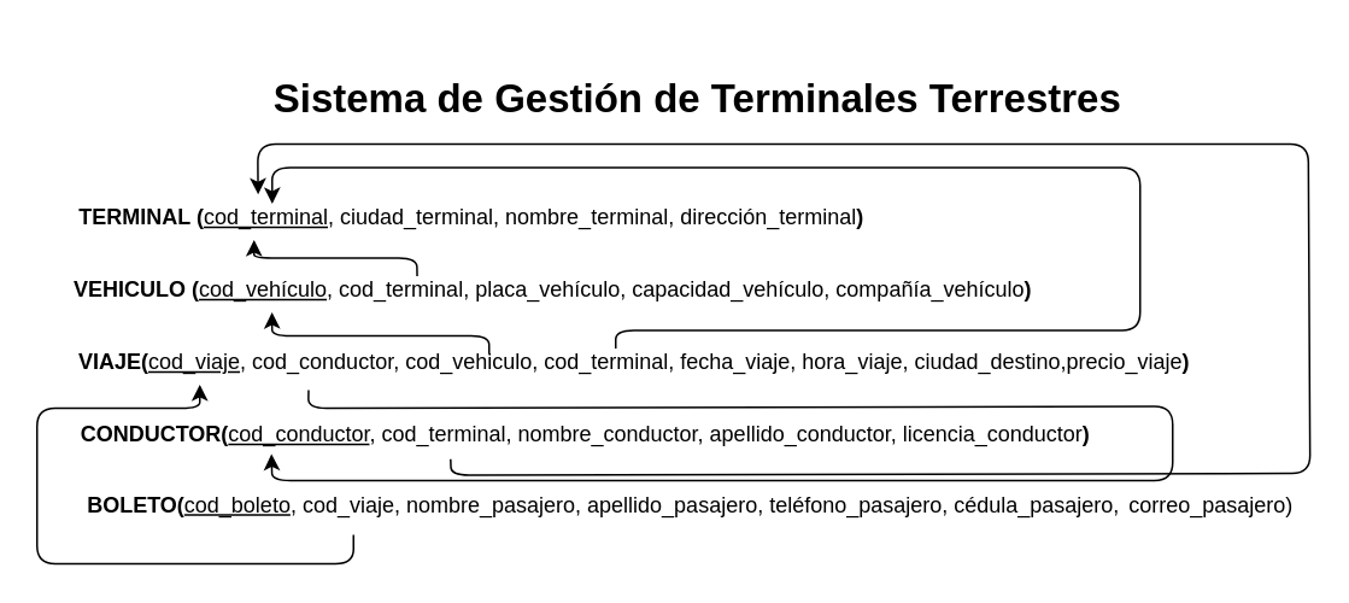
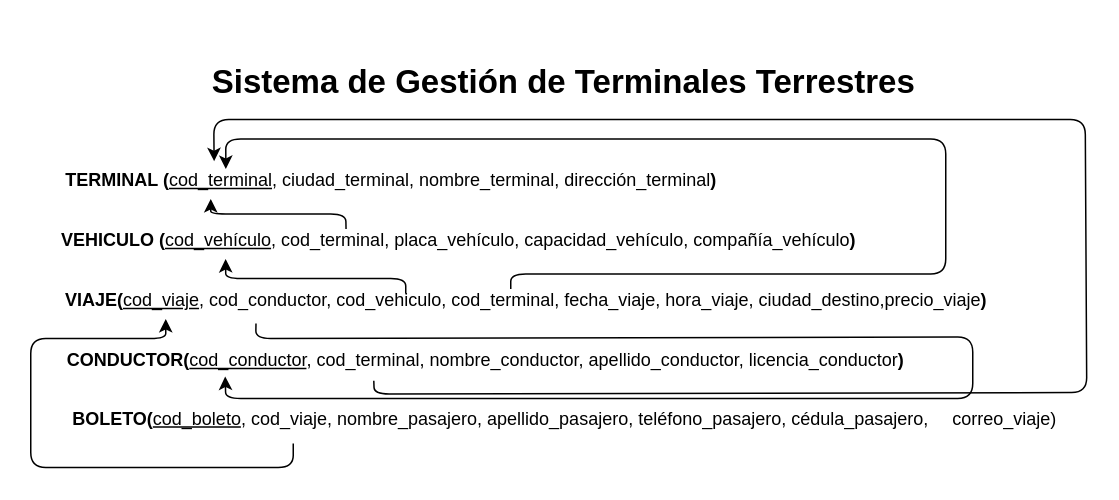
- <mxCell id="6" value="&lt;h2&gt;&lt;b&gt;&lt;font style=&quot;font-size: 22px;&quot;&gt;Sistema de Gestión de Terminales Terrestres&lt;/font&gt;&lt;/b&gt;&lt;/h2&gt;" style="text;html=1;align=center;verticalAlign=middle;resizable=0;points=[];autosize=1;strokeColor=none;fillColor=none;" parent="1" vertex="1"><mxGeometry x="140" y="20" width="490" height="70" as="geometry" /></mxCell>
+ <mxCell id="6" value="&lt;h2&gt;&lt;b&gt;&lt;font style=&quot;font-size: 22px;&quot;&gt;Sistema de Gestión de Terminales Terrestres&lt;/font&gt;&lt;/b&gt;&lt;/h2&gt;" style="text;html=1;align=center;verticalAlign=middle;resizable=0;points=[];autosize=1;strokeColor=none;fillColor=none;" parent="1" vertex="1"><mxGeometry x="130" y="20" width="490" height="70" as="geometry" /></mxCell>
- <mxCell id="14" value="correo_pasajero)" style="text;html=1;align=center;verticalAlign=middle;resizable=0;points=[];autosize=1;strokeColor=none;fillColor=none;" vertex="1" parent="1"><mxGeometry x="614" y="264" width="110" height="30" as="geometry" /></mxCell>
+ <mxCell id="14" value="correo_viaje)" style="text;html=1;align=center;verticalAlign=middle;resizable=0;points=[];autosize=1;strokeColor=none;fillColor=none;" vertex="1" parent="1"><mxGeometry x="614" y="264" width="110" height="30" as="geometry" /></mxCell>
